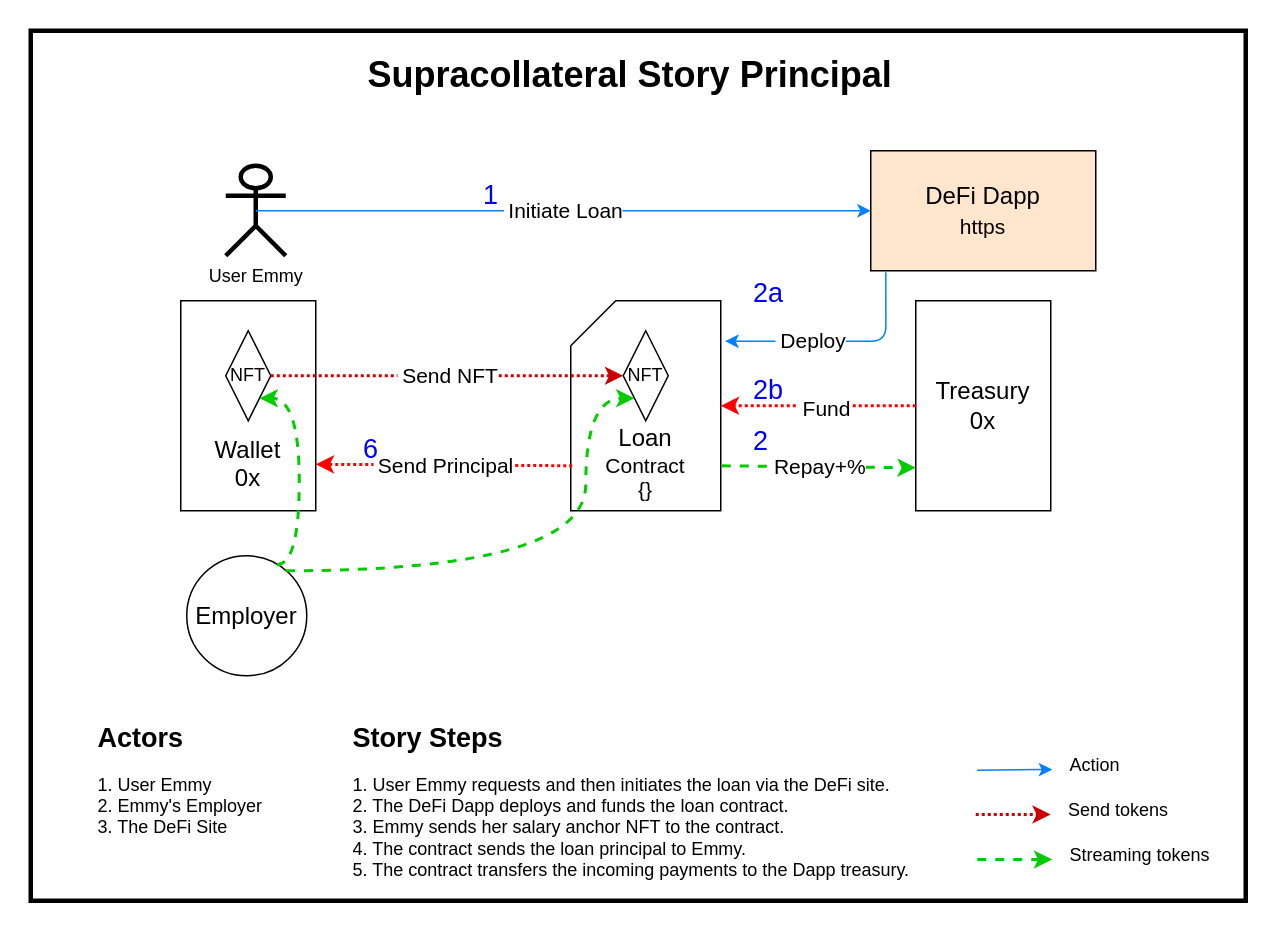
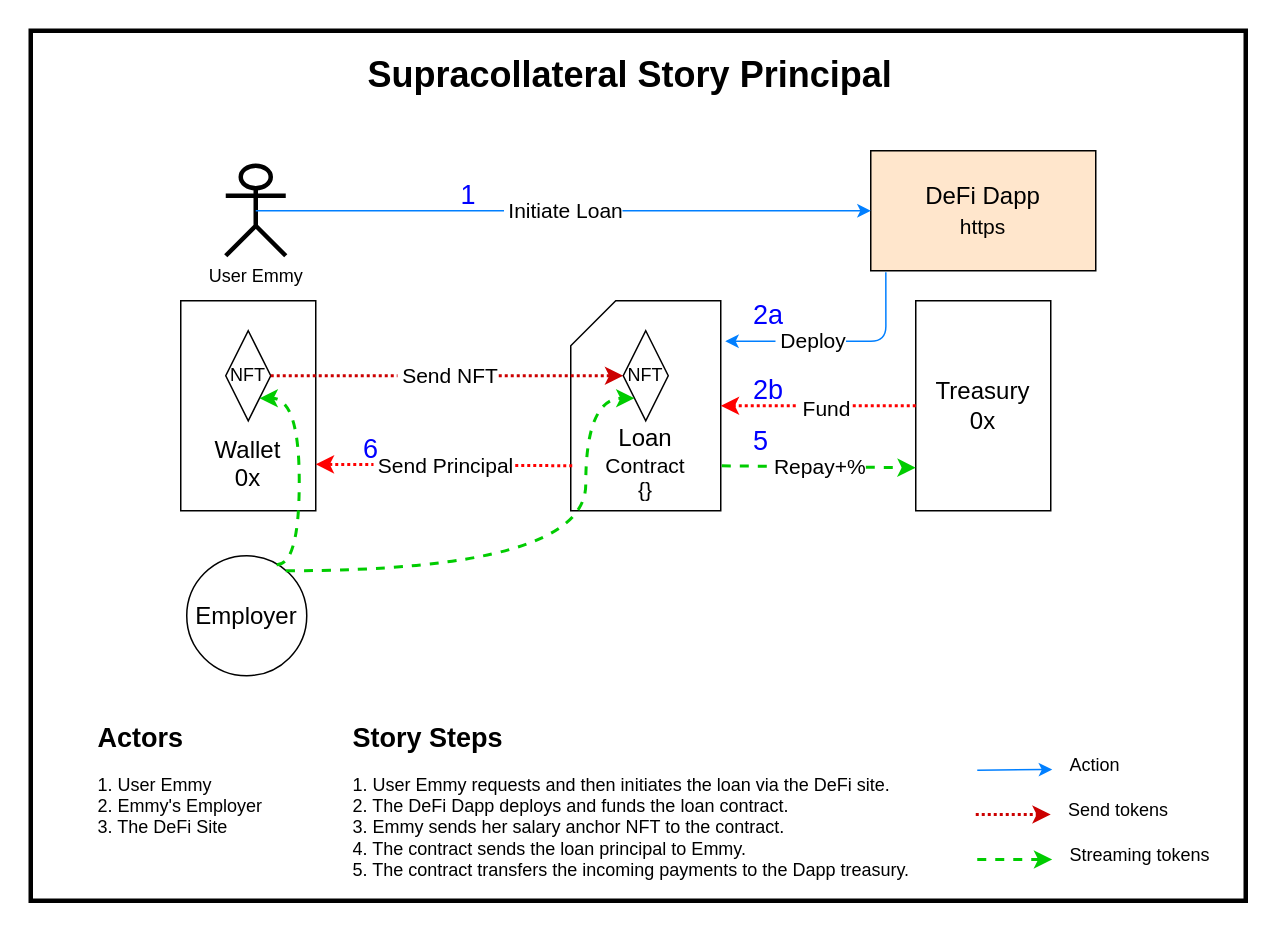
- <mxCell id="3" value="&lt;div style=&quot;font-size: 18px&quot; align=&quot;left&quot;&gt;&lt;font style=&quot;font-size: 18px&quot; color=&quot;#0000FF&quot;&gt;1&lt;/font&gt;&lt;/div&gt;" style="text;html=1;strokeColor=none;fillColor=none;align=left;verticalAlign=middle;whiteSpace=wrap;rounded=0;" parent="1" vertex="1"><mxGeometry x="320" y="120" width="20" height="20" as="geometry" /></mxCell>
+ <mxCell id="3" value="&lt;div style=&quot;font-size: 18px&quot; align=&quot;left&quot;&gt;&lt;font style=&quot;font-size: 18px&quot; color=&quot;#0000FF&quot;&gt;1&lt;/font&gt;&lt;/div&gt;" style="text;html=1;strokeColor=none;fillColor=none;align=left;verticalAlign=middle;whiteSpace=wrap;rounded=0;" parent="1" vertex="1"><mxGeometry x="305" y="120" width="20" height="20" as="geometry" /></mxCell>
- <mxCell id="27" value="&lt;font style=&quot;font-size: 18px&quot; color=&quot;#0000FF&quot;&gt;2a&lt;/font&gt;" style="text;html=1;strokeColor=none;fillColor=none;align=left;verticalAlign=middle;whiteSpace=wrap;rounded=0;" vertex="1" parent="1"><mxGeometry x="500" y="185" width="30" height="20" as="geometry" /></mxCell>
+ <mxCell id="27" value="&lt;font style=&quot;font-size: 18px&quot; color=&quot;#0000FF&quot;&gt;2a&lt;/font&gt;" style="text;html=1;strokeColor=none;fillColor=none;align=left;verticalAlign=middle;whiteSpace=wrap;rounded=0;" vertex="1" parent="1"><mxGeometry x="500" y="200" width="30" height="20" as="geometry" /></mxCell>
- <mxCell id="30" value="&lt;font style=&quot;font-size: 18px&quot; color=&quot;#0000FF&quot;&gt;2&lt;/font&gt;" style="text;html=1;strokeColor=none;fillColor=none;align=left;verticalAlign=middle;whiteSpace=wrap;rounded=0;" vertex="1" parent="1"><mxGeometry x="500" y="284.04" width="20" height="20" as="geometry" /></mxCell>
+ <mxCell id="30" value="&lt;font style=&quot;font-size: 18px&quot; color=&quot;#0000FF&quot;&gt;5&lt;/font&gt;" style="text;html=1;strokeColor=none;fillColor=none;align=left;verticalAlign=middle;whiteSpace=wrap;rounded=0;" vertex="1" parent="1"><mxGeometry x="500" y="284.04" width="20" height="20" as="geometry" /></mxCell>
